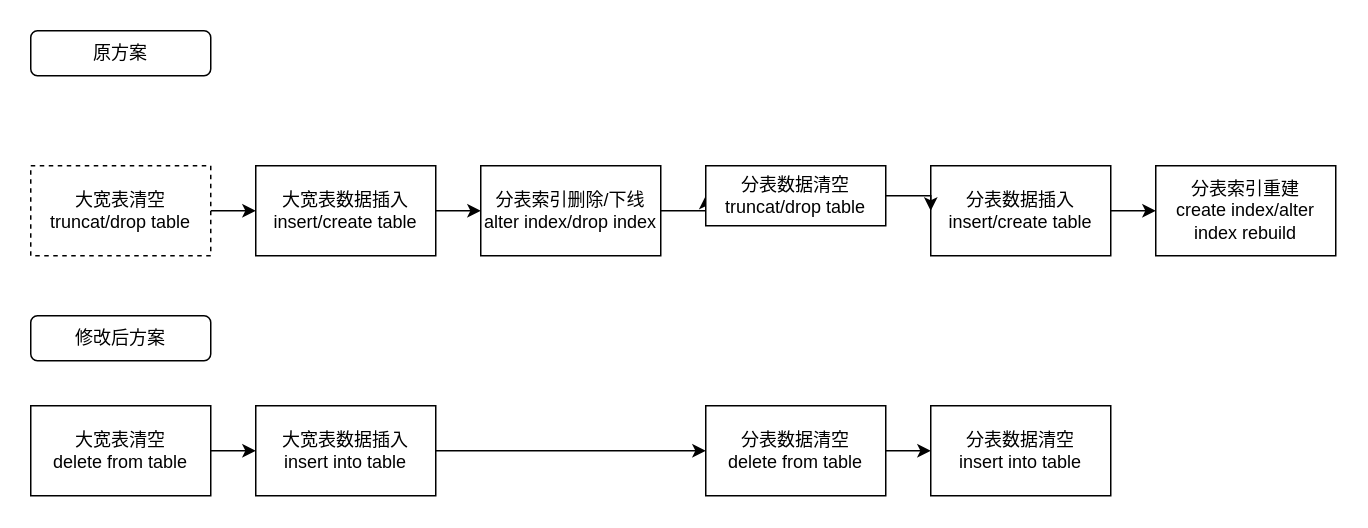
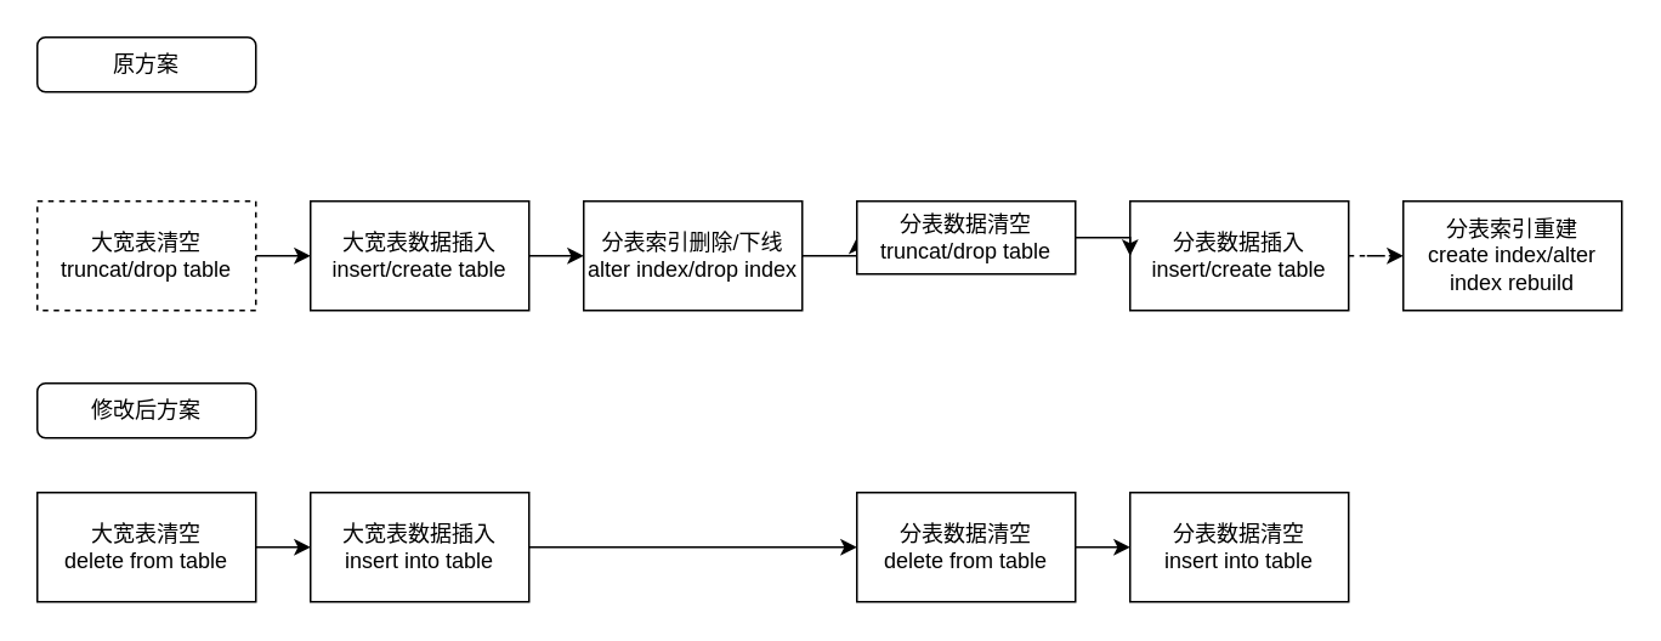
- <mxCell id="12" style="edgeStyle=orthogonalEdgeStyle;rounded=0;orthogonalLoop=1;jettySize=auto;html=1;exitX=1;exitY=0.5;exitDx=0;exitDy=0;" edge="1" parent="1" source="8" target="10"><mxGeometry relative="1" as="geometry"><mxPoint x="860" y="140" as="sourcePoint" /><mxPoint x="750" y="150" as="targetPoint" /></mxGeometry></mxCell>
+ <mxCell id="12" style="edgeStyle=orthogonalEdgeStyle;rounded=0;orthogonalLoop=1;jettySize=auto;html=1;exitX=1;exitY=0.5;exitDx=0;exitDy=0;dashed=1;" edge="1" parent="1" source="8" target="10"><mxGeometry relative="1" as="geometry"><mxPoint x="860" y="140" as="sourcePoint" /><mxPoint x="750" y="150" as="targetPoint" /></mxGeometry></mxCell>
